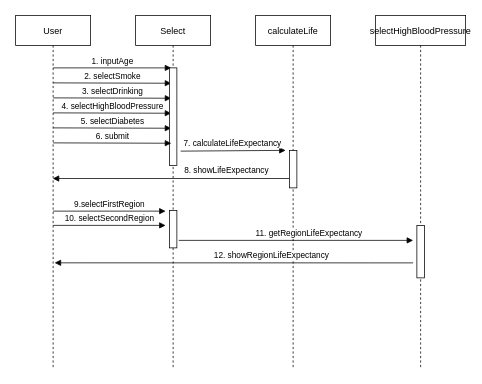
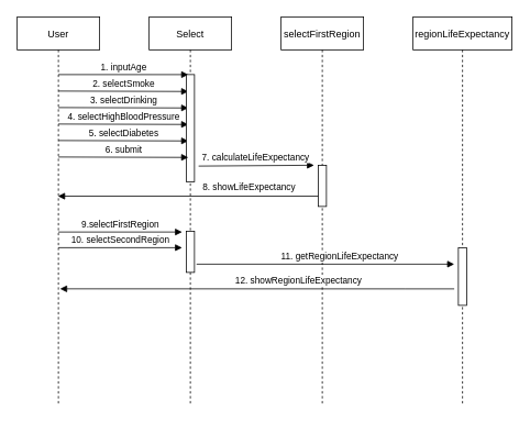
- <mxCell id="5" value="calculateLife" style="shape=umlLifeline;perimeter=lifelinePerimeter;container=1;collapsible=0;recursiveResize=0;rounded=0;shadow=0;strokeWidth=1;" parent="1" vertex="1"><mxGeometry x="340" y="20" width="100" height="470" as="geometry" /></mxCell>
+ <mxCell id="5" value="selectFirstRegion" style="shape=umlLifeline;perimeter=lifelinePerimeter;container=1;collapsible=0;recursiveResize=0;rounded=0;shadow=0;strokeWidth=1;" parent="1" vertex="1"><mxGeometry x="340" y="20" width="100" height="470" as="geometry" /></mxCell>
- <mxCell id="28" value="selectHighBloodPressure" style="shape=umlLifeline;perimeter=lifelinePerimeter;container=1;collapsible=0;recursiveResize=0;rounded=0;shadow=0;strokeWidth=1;" parent="1" vertex="1"><mxGeometry x="500" y="20" width="120" height="470" as="geometry" /></mxCell>
+ <mxCell id="28" value="regionLifeExpectancy" style="shape=umlLifeline;perimeter=lifelinePerimeter;container=1;collapsible=0;recursiveResize=0;rounded=0;shadow=0;strokeWidth=1;" parent="1" vertex="1"><mxGeometry x="500" y="20" width="120" height="470" as="geometry" /></mxCell>
